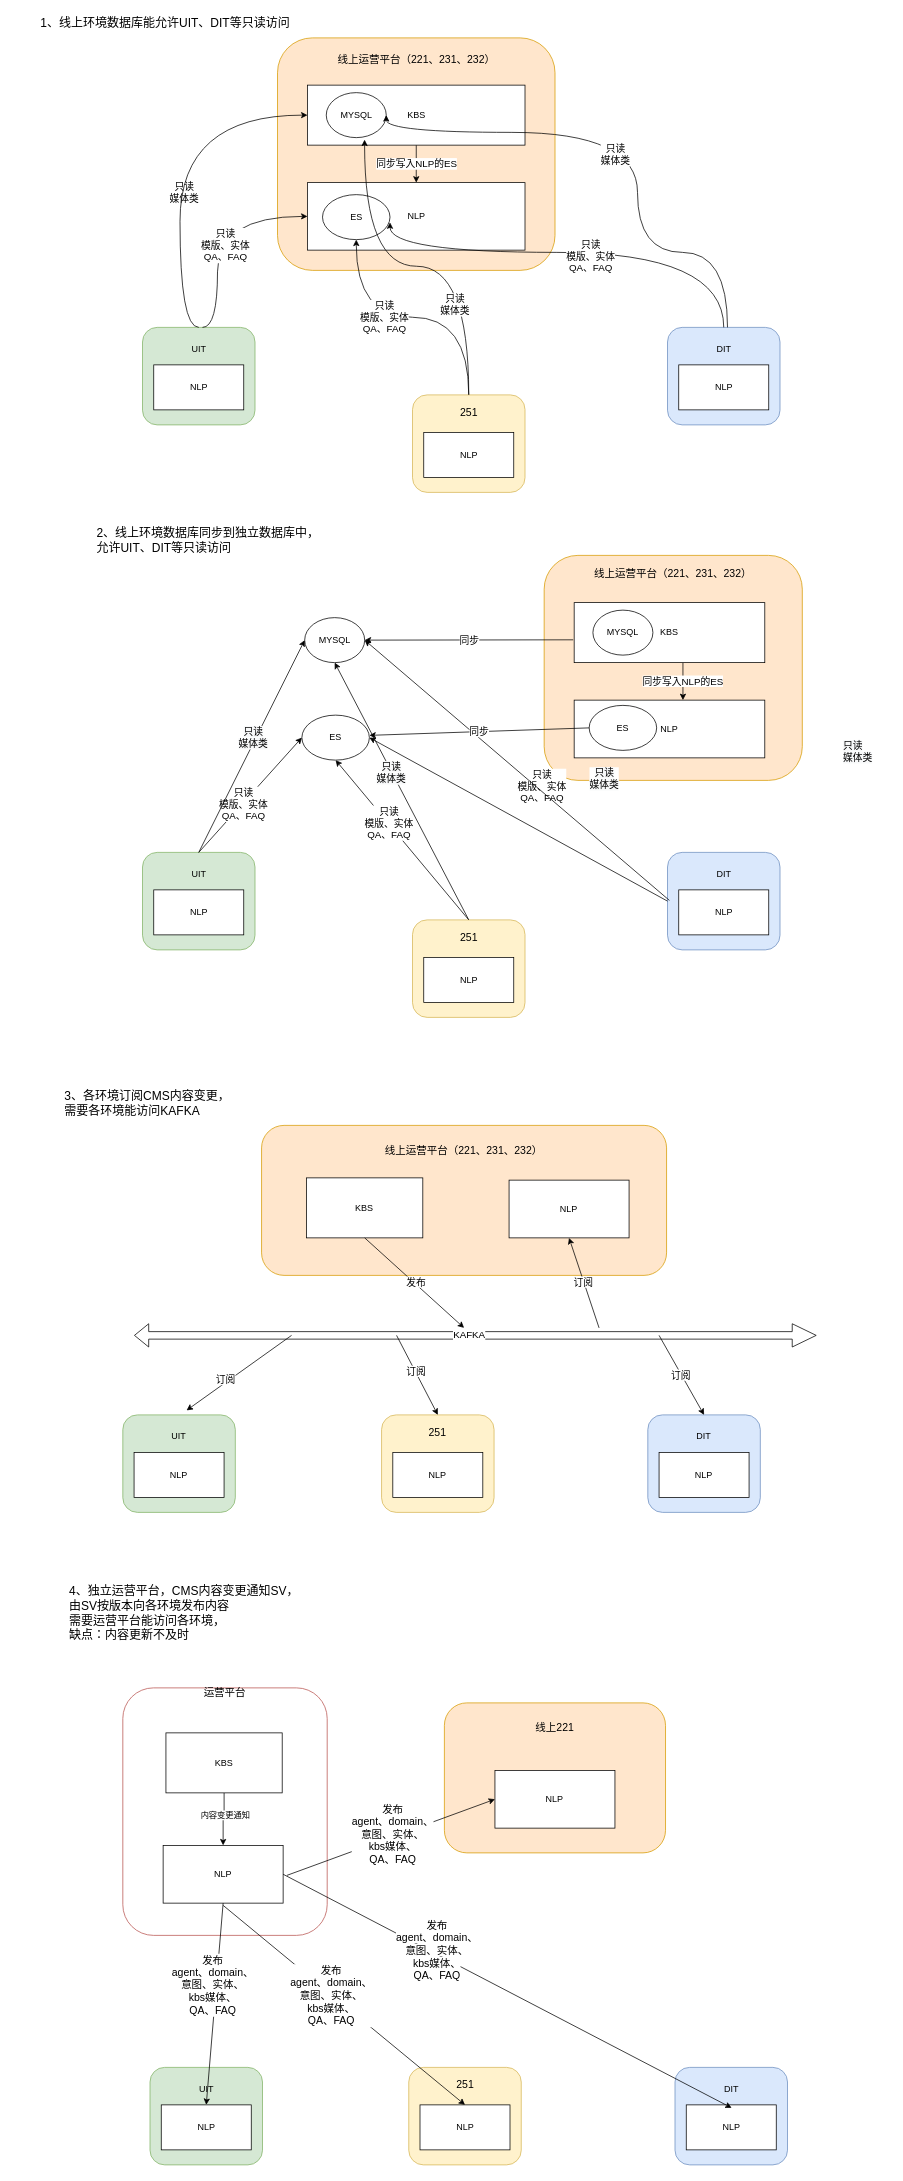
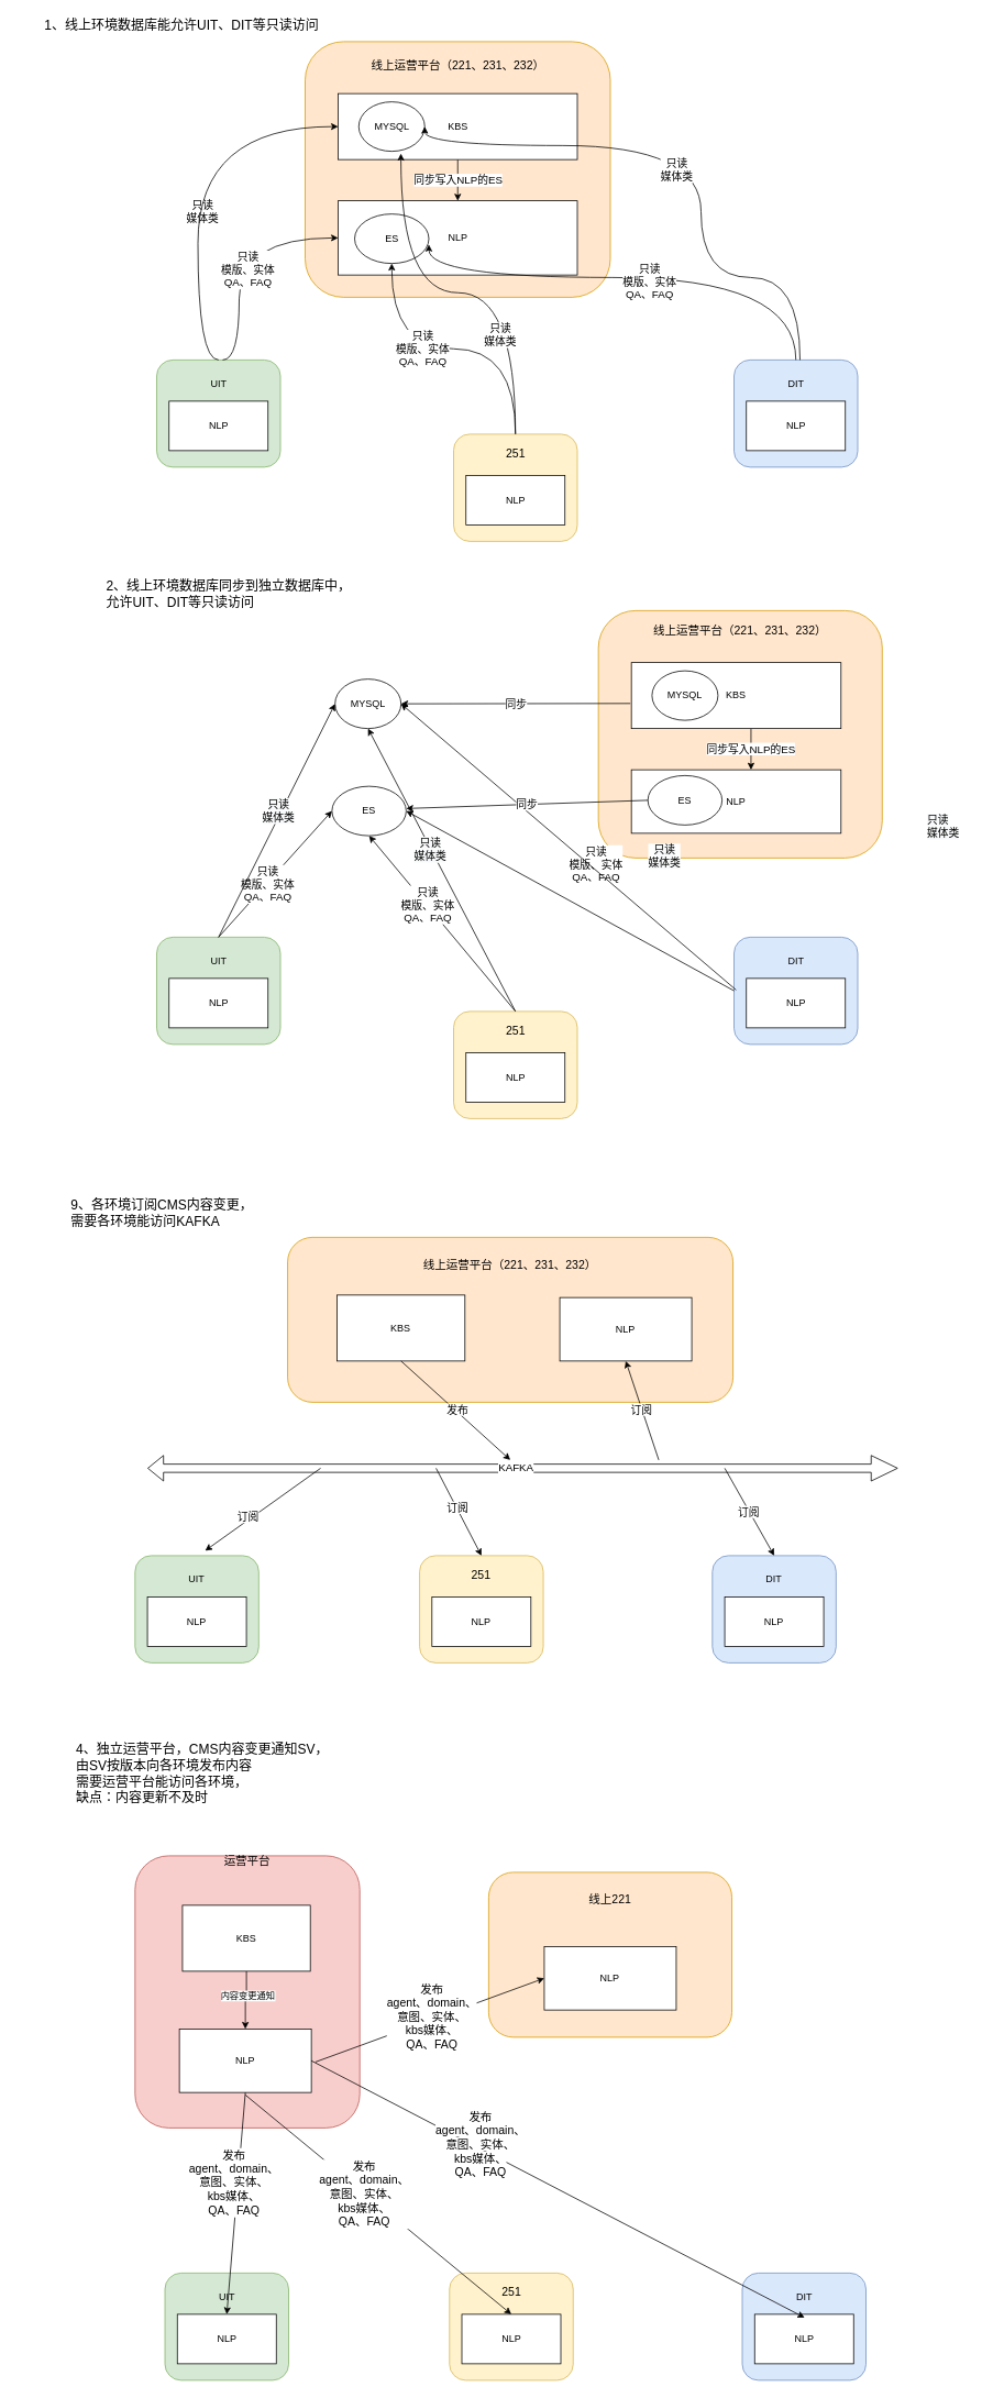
- <mxCell id="46" value="&lt;div style=&quot;text-align: left&quot;&gt;&lt;span style=&quot;font-size: 16px&quot;&gt;3、各环境订阅CMS内容变更，&lt;/span&gt;&lt;/div&gt;&lt;span style=&quot;font-size: 16px&quot;&gt;&lt;div style=&quot;text-align: left&quot;&gt;&lt;span&gt;需要各环境能访问KAFKA&lt;/span&gt;&lt;/div&gt;&lt;/span&gt;" style="text;html=1;strokeColor=none;fillColor=none;align=center;verticalAlign=middle;whiteSpace=wrap;rounded=0;fontSize=13;" parent="1" vertex="1"><mxGeometry x="20.75" y="1460" width="350" height="20" as="geometry" /></mxCell>
+ <mxCell id="46" value="&lt;div style=&quot;text-align: left&quot;&gt;&lt;span style=&quot;font-size: 16px&quot;&gt;9、各环境订阅CMS内容变更，&lt;/span&gt;&lt;/div&gt;&lt;span style=&quot;font-size: 16px&quot;&gt;&lt;div style=&quot;text-align: left&quot;&gt;&lt;span&gt;需要各环境能访问KAFKA&lt;/span&gt;&lt;/div&gt;&lt;/span&gt;" style="text;html=1;strokeColor=none;fillColor=none;align=center;verticalAlign=middle;whiteSpace=wrap;rounded=0;fontSize=13;" parent="1" vertex="1"><mxGeometry x="20.75" y="1460" width="350" height="20" as="geometry" /></mxCell>
- <mxCell id="79" value="&lt;font style=&quot;font-size: 14px&quot;&gt;运营平台&lt;br&gt;&lt;br&gt;&lt;br&gt;&lt;br&gt;&lt;br&gt;&lt;br&gt;&lt;br&gt;&lt;br&gt;&lt;br&gt;&lt;br&gt;&lt;br&gt;&lt;br&gt;&lt;br&gt;&lt;br&gt;&lt;br&gt;&lt;br&gt;&lt;br&gt;&lt;br&gt;&lt;br&gt;&lt;br&gt;&lt;/font&gt;" style="rounded=1;whiteSpace=wrap;html=1;fillColor=#ffffff;strokeColor=#b85450;" vertex="1" parent="1"><mxGeometry x="163.25" y="2250" width="272.5" height="330" as="geometry" /></mxCell>
+ <mxCell id="79" value="&lt;font style=&quot;font-size: 14px&quot;&gt;运营平台&lt;br&gt;&lt;br&gt;&lt;br&gt;&lt;br&gt;&lt;br&gt;&lt;br&gt;&lt;br&gt;&lt;br&gt;&lt;br&gt;&lt;br&gt;&lt;br&gt;&lt;br&gt;&lt;br&gt;&lt;br&gt;&lt;br&gt;&lt;br&gt;&lt;br&gt;&lt;br&gt;&lt;br&gt;&lt;br&gt;&lt;/font&gt;" style="rounded=1;whiteSpace=wrap;html=1;fillColor=#f8cecc;strokeColor=#b85450;" vertex="1" parent="1"><mxGeometry x="163.25" y="2250" width="272.5" height="330" as="geometry" /></mxCell>
